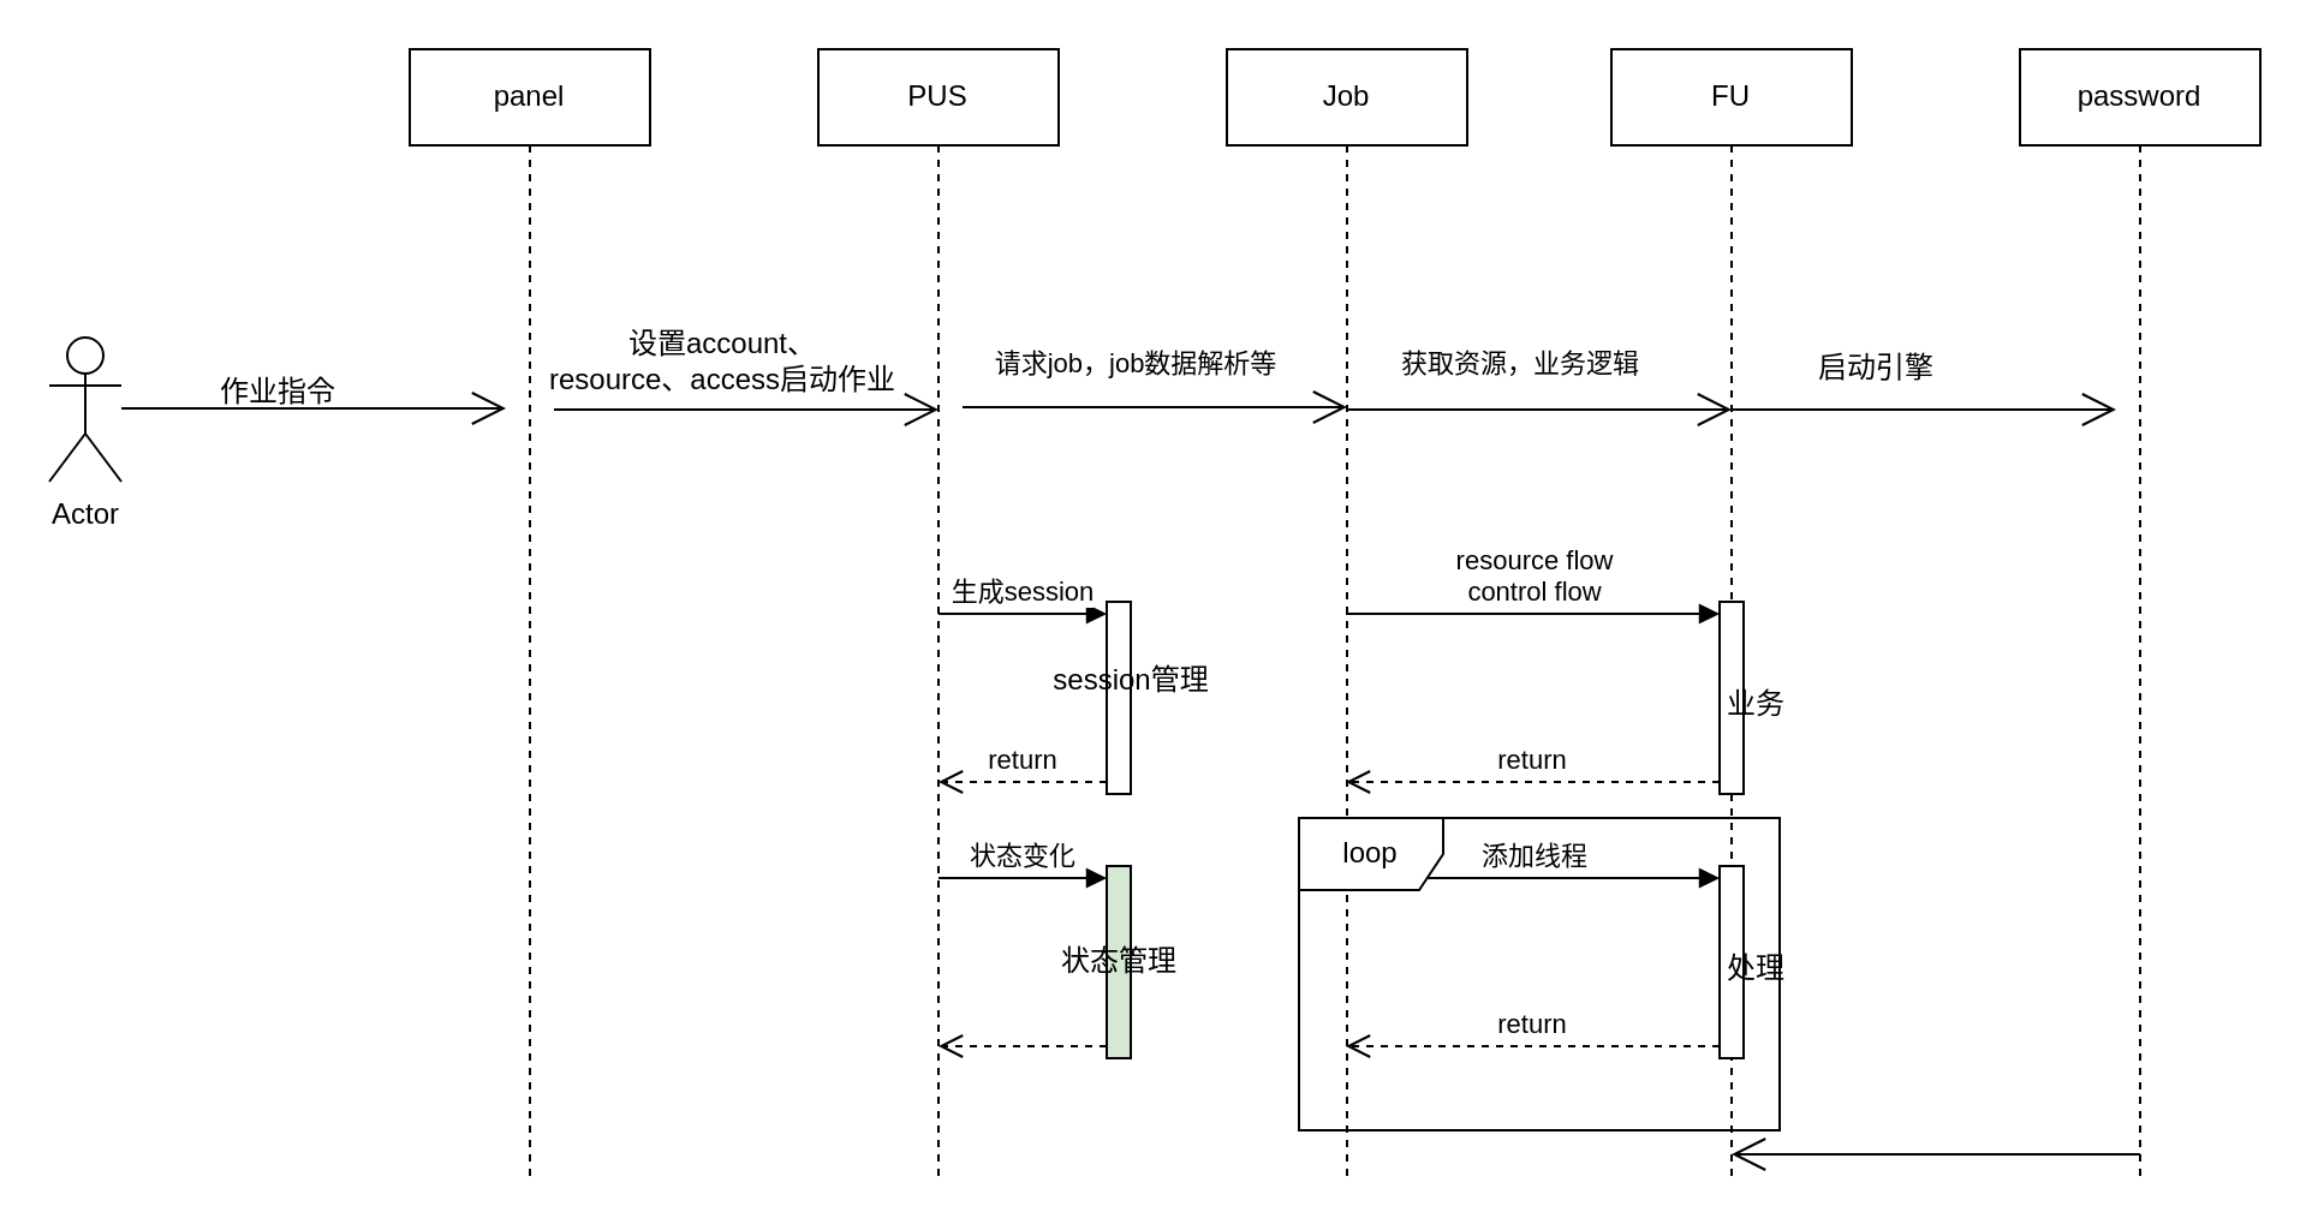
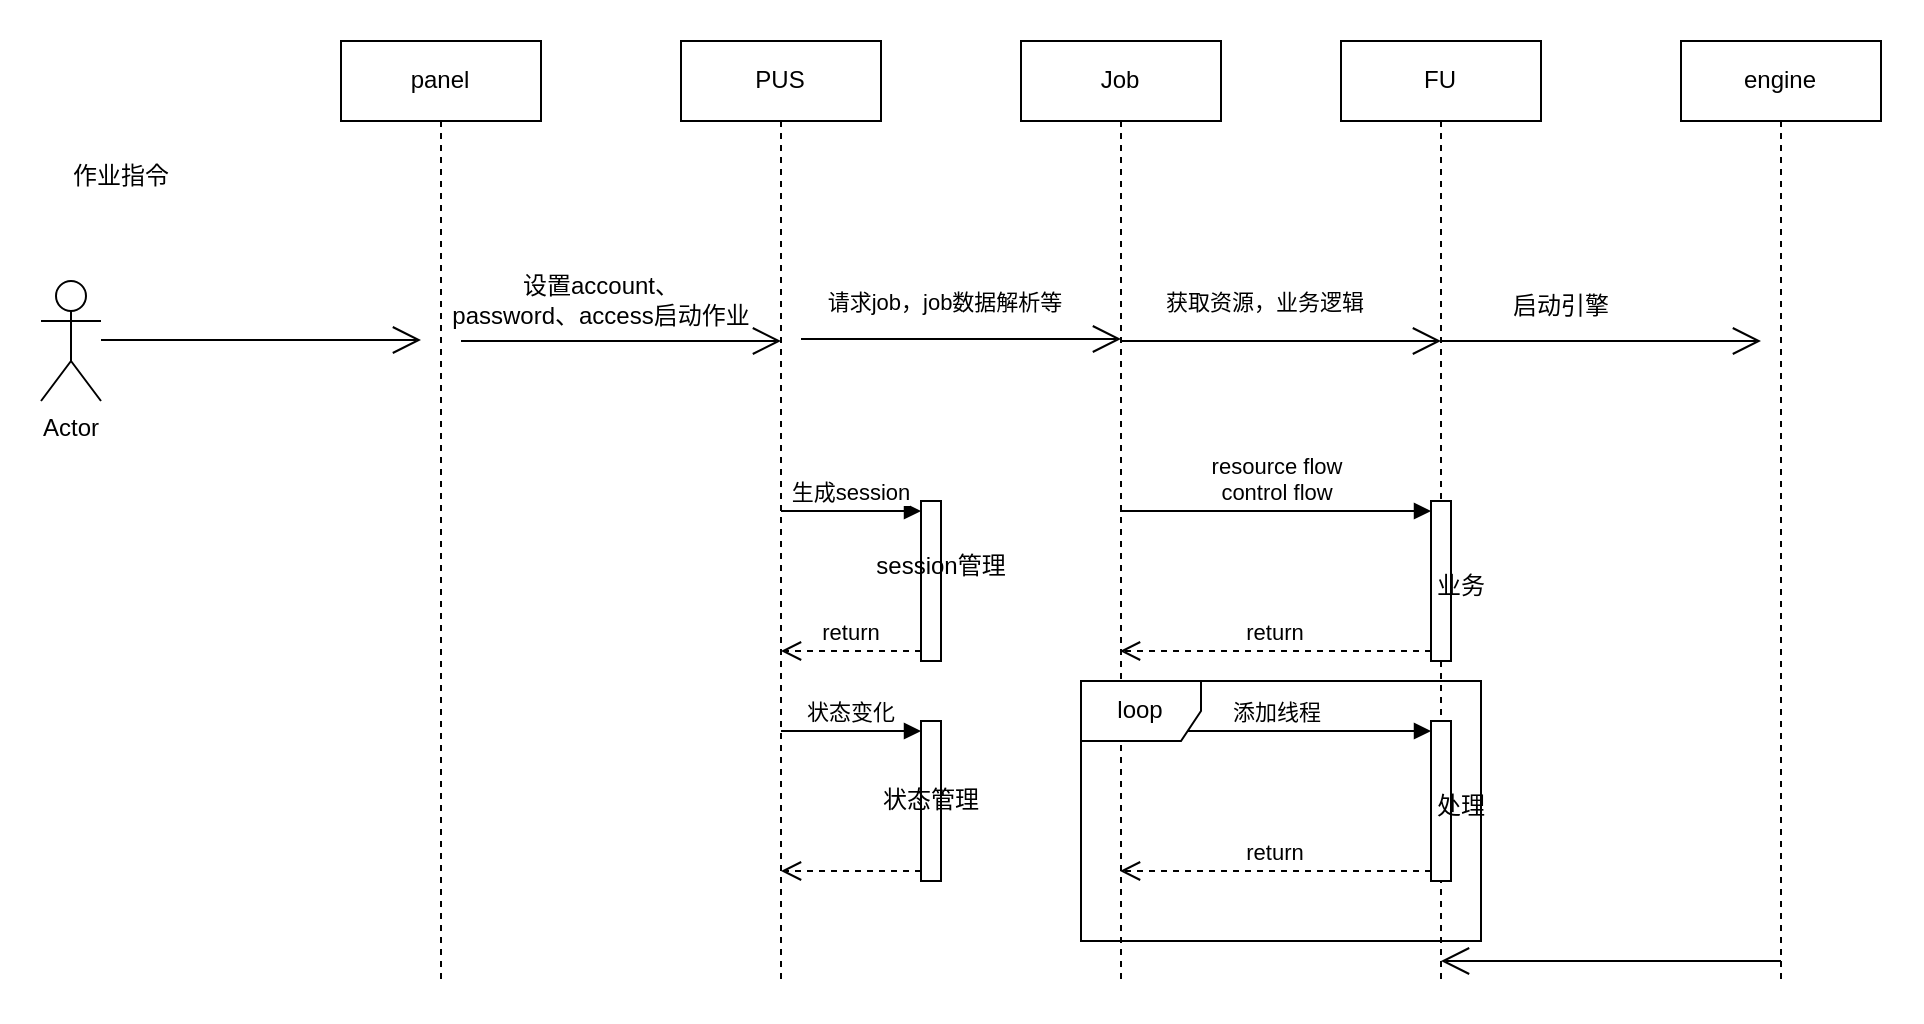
- <mxCell id="17" value="password" style="shape=umlLifeline;perimeter=lifelinePerimeter;whiteSpace=wrap;html=1;container=1;dropTarget=0;collapsible=0;recursiveResize=0;outlineConnect=0;portConstraint=eastwest;newEdgeStyle={&quot;curved&quot;:0,&quot;rounded&quot;:0};" vertex="1" parent="1"><mxGeometry x="840" y="20" width="100" height="470" as="geometry" /></mxCell>
+ <mxCell id="17" value="engine" style="shape=umlLifeline;perimeter=lifelinePerimeter;whiteSpace=wrap;html=1;container=1;dropTarget=0;collapsible=0;recursiveResize=0;outlineConnect=0;portConstraint=eastwest;newEdgeStyle={&quot;curved&quot;:0,&quot;rounded&quot;:0};" vertex="1" parent="1"><mxGeometry x="840" y="20" width="100" height="470" as="geometry" /></mxCell>
- <mxCell id="8" value="设置account、&lt;br&gt;resource、access启动作业" style="text;html=1;align=center;verticalAlign=middle;resizable=0;points=[];autosize=1;strokeColor=none;fillColor=none;" vertex="1" parent="1"><mxGeometry x="215" y="130" width="170" height="40" as="geometry" /></mxCell>
+ <mxCell id="8" value="设置account、&lt;br&gt;password、access启动作业" style="text;html=1;align=center;verticalAlign=middle;resizable=0;points=[];autosize=1;strokeColor=none;fillColor=none;" vertex="1" parent="1"><mxGeometry x="215" y="130" width="170" height="40" as="geometry" /></mxCell>
- <mxCell id="5" value="作业指令" style="text;html=1;align=center;verticalAlign=middle;resizable=0;points=[];autosize=1;strokeColor=none;fillColor=none;" vertex="1" parent="1"><mxGeometry y="148" width="70" height="30" as="geometry" x="80" /></mxCell>
+ <mxCell id="5" value="作业指令" style="text;html=1;align=center;verticalAlign=middle;resizable=0;points=[];autosize=1;strokeColor=none;fillColor=none;" vertex="1" parent="1"><mxGeometry x="25" y="73" width="70" height="30" as="geometry" /></mxCell>
- <mxCell id="24" value="状态管理" style="html=1;points=[[0,0,0,0,5],[0,1,0,0,-5],[1,0,0,0,5],[1,1,0,0,-5]];perimeter=orthogonalPerimeter;outlineConnect=0;targetShapes=umlLifeline;portConstraint=eastwest;newEdgeStyle={&quot;curved&quot;:0,&quot;rounded&quot;:0};fillColor=#d5e8d4;" vertex="1" parent="1"><mxGeometry x="460" y="360" width="10" height="80" as="geometry" /></mxCell>
+ <mxCell id="24" value="状态管理" style="html=1;points=[[0,0,0,0,5],[0,1,0,0,-5],[1,0,0,0,5],[1,1,0,0,-5]];perimeter=orthogonalPerimeter;outlineConnect=0;targetShapes=umlLifeline;portConstraint=eastwest;newEdgeStyle={&quot;curved&quot;:0,&quot;rounded&quot;:0};" vertex="1" parent="1"><mxGeometry x="460" y="360" width="10" height="80" as="geometry" /></mxCell>
